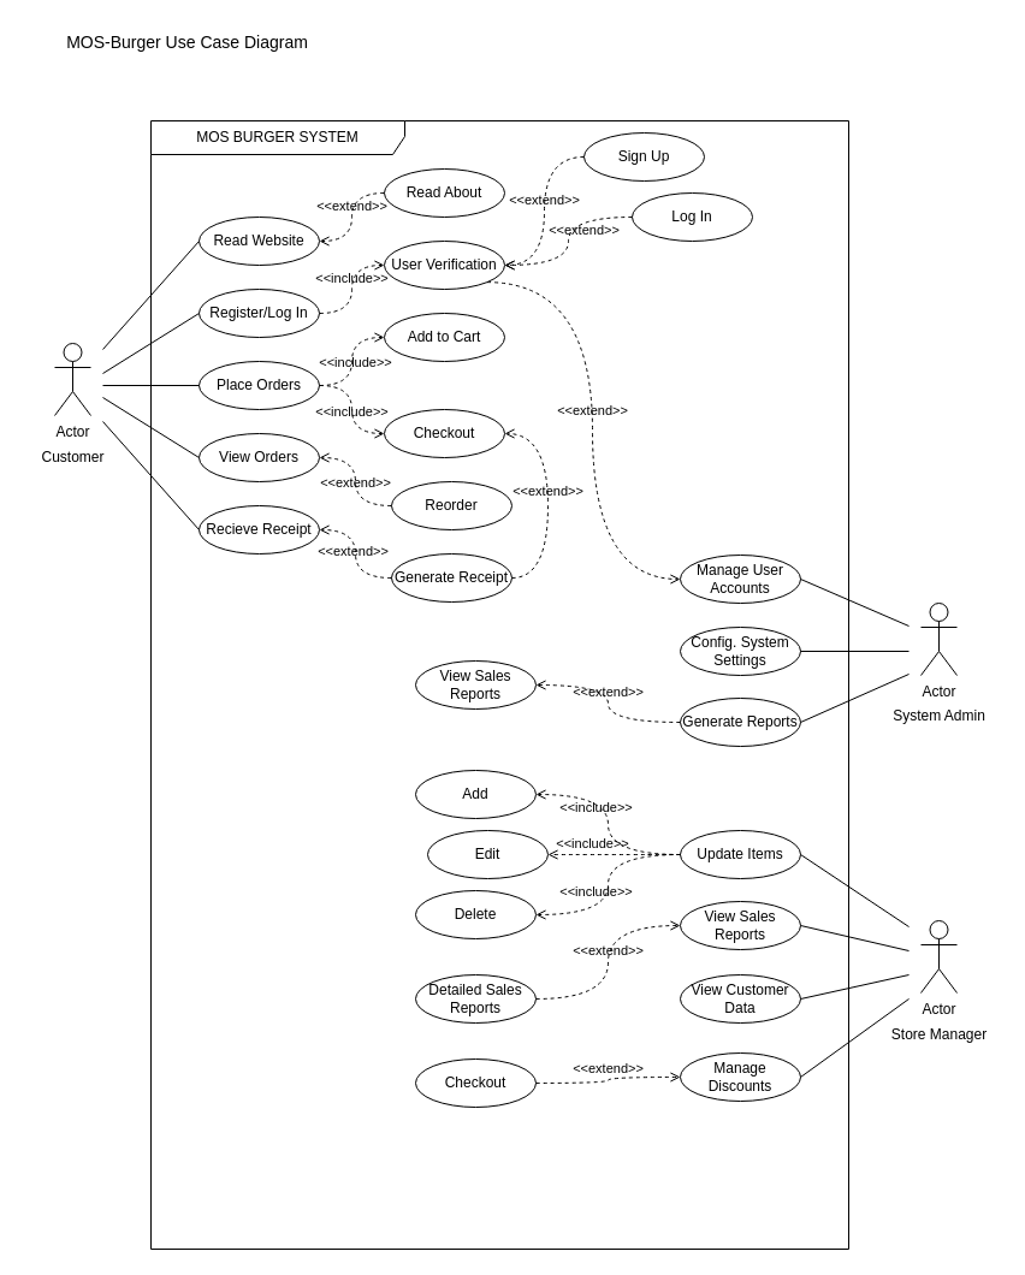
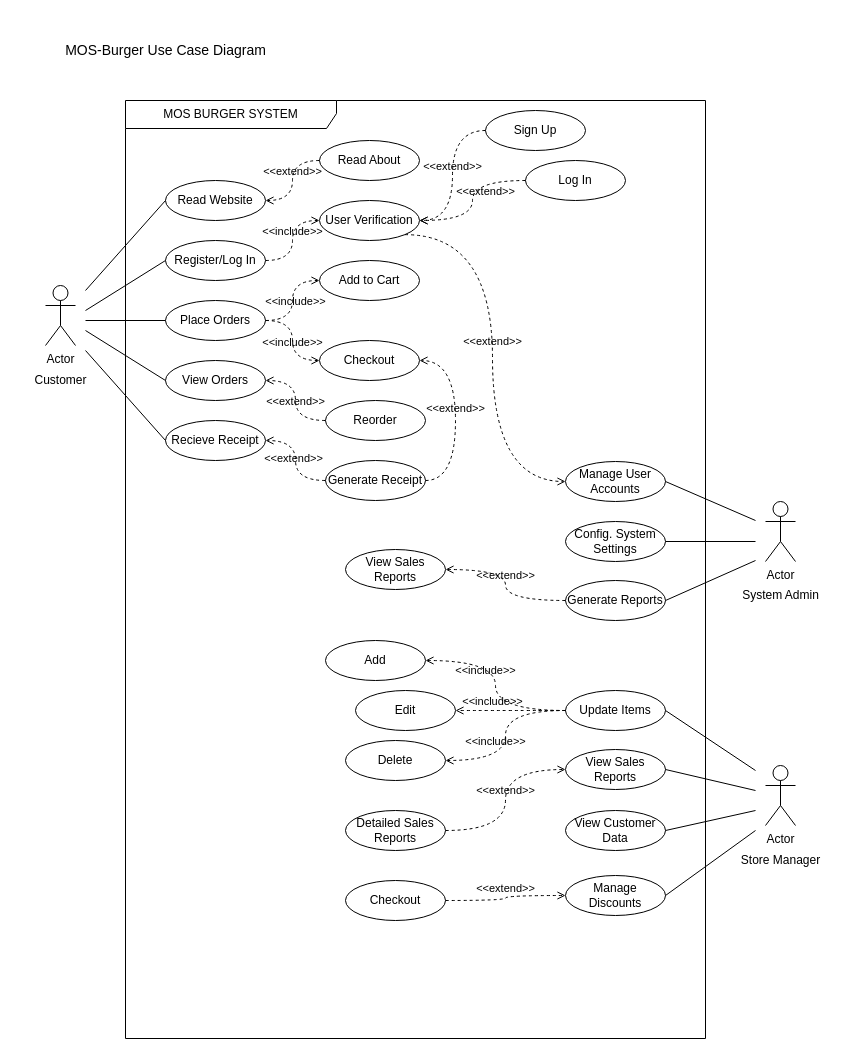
- <mxCell id="5" value="&lt;font style=&quot;font-size: 14px;&quot;&gt;MOS-Burger Use Case Diagram&lt;/font&gt;" style="text;html=1;align=center;verticalAlign=middle;resizable=0;points=[];autosize=1;strokeColor=none;fillColor=none;" vertex="1" parent="1"><mxGeometry x="45" y="20" width="220" height="30" as="geometry" /></mxCell>
+ <mxCell id="5" value="&lt;font style=&quot;font-size: 14px;&quot;&gt;MOS-Burger Use Case Diagram&lt;/font&gt;" style="text;html=1;align=center;verticalAlign=middle;resizable=0;points=[];autosize=1;strokeColor=none;fillColor=none;" vertex="1" parent="1"><mxGeometry x="55" y="35" width="220" height="30" as="geometry" /></mxCell>
- <mxCell id="45" value="Add" style="ellipse;whiteSpace=wrap;html=1;" vertex="1" parent="1"><mxGeometry x="345" y="640" width="100" height="40" as="geometry" /></mxCell>
+ <mxCell id="45" value="Add" style="ellipse;whiteSpace=wrap;html=1;" vertex="1" parent="1"><mxGeometry x="325" y="640" width="100" height="40" as="geometry" /></mxCell>
